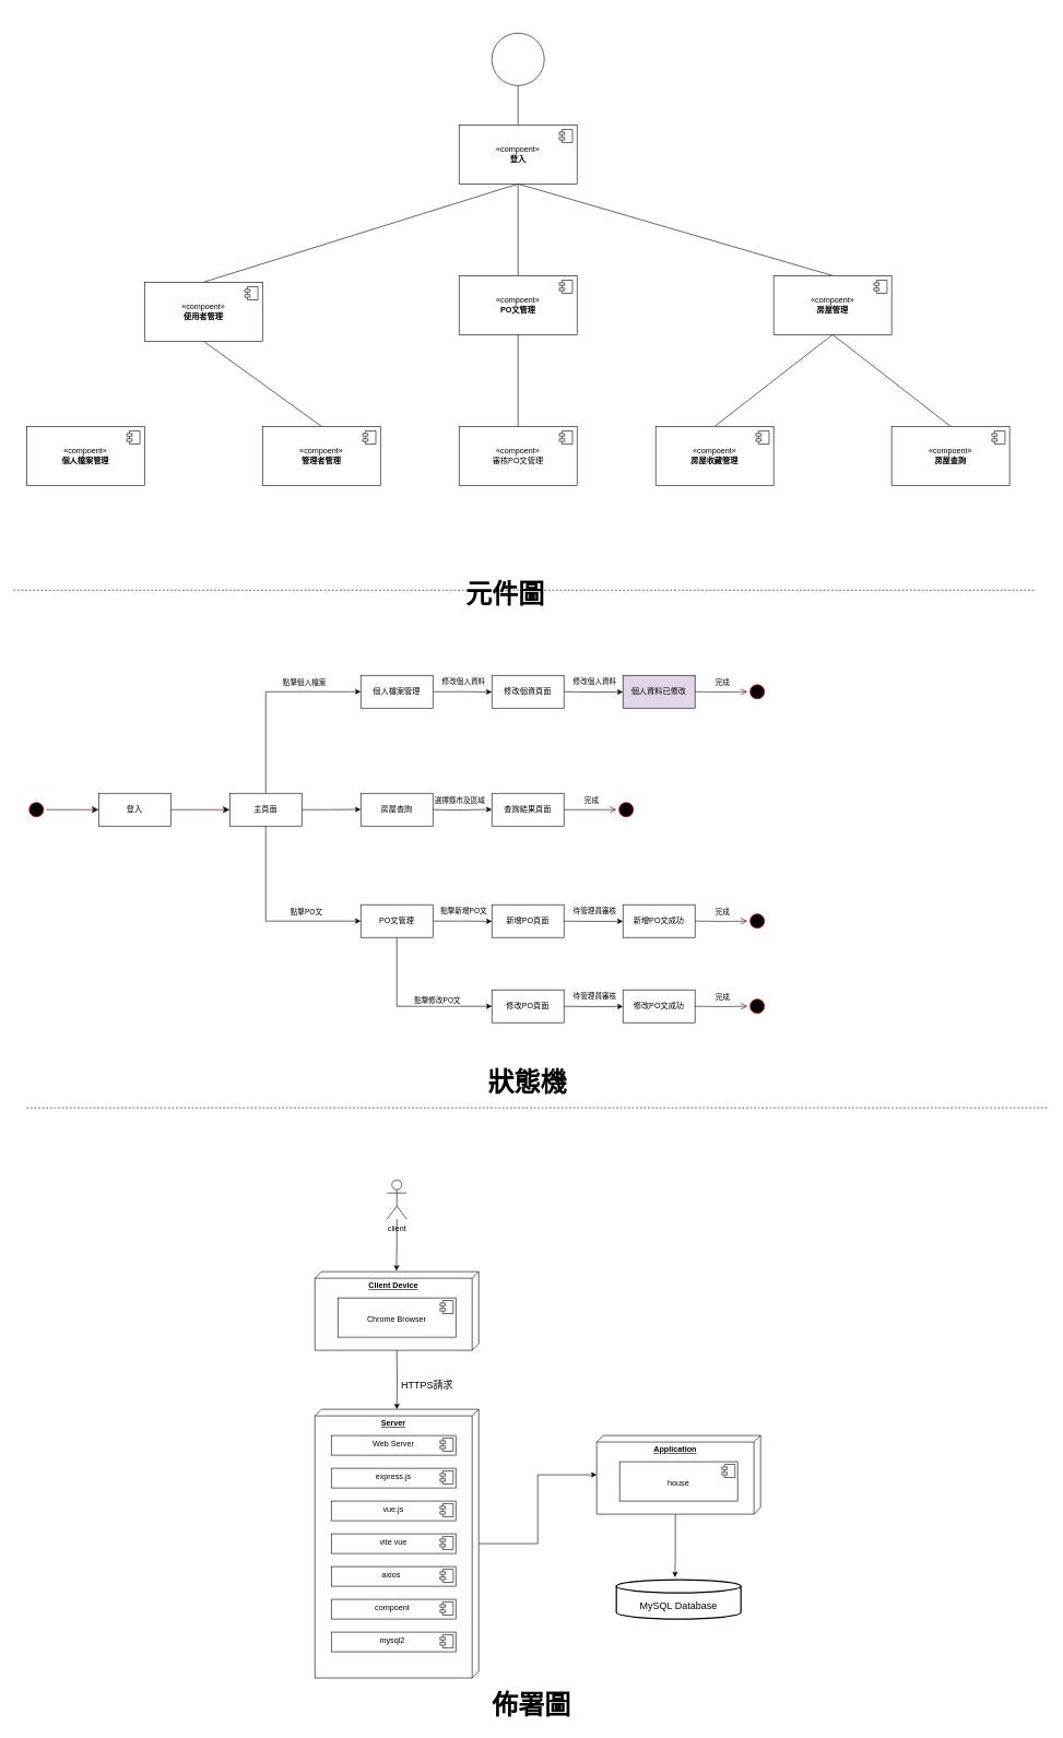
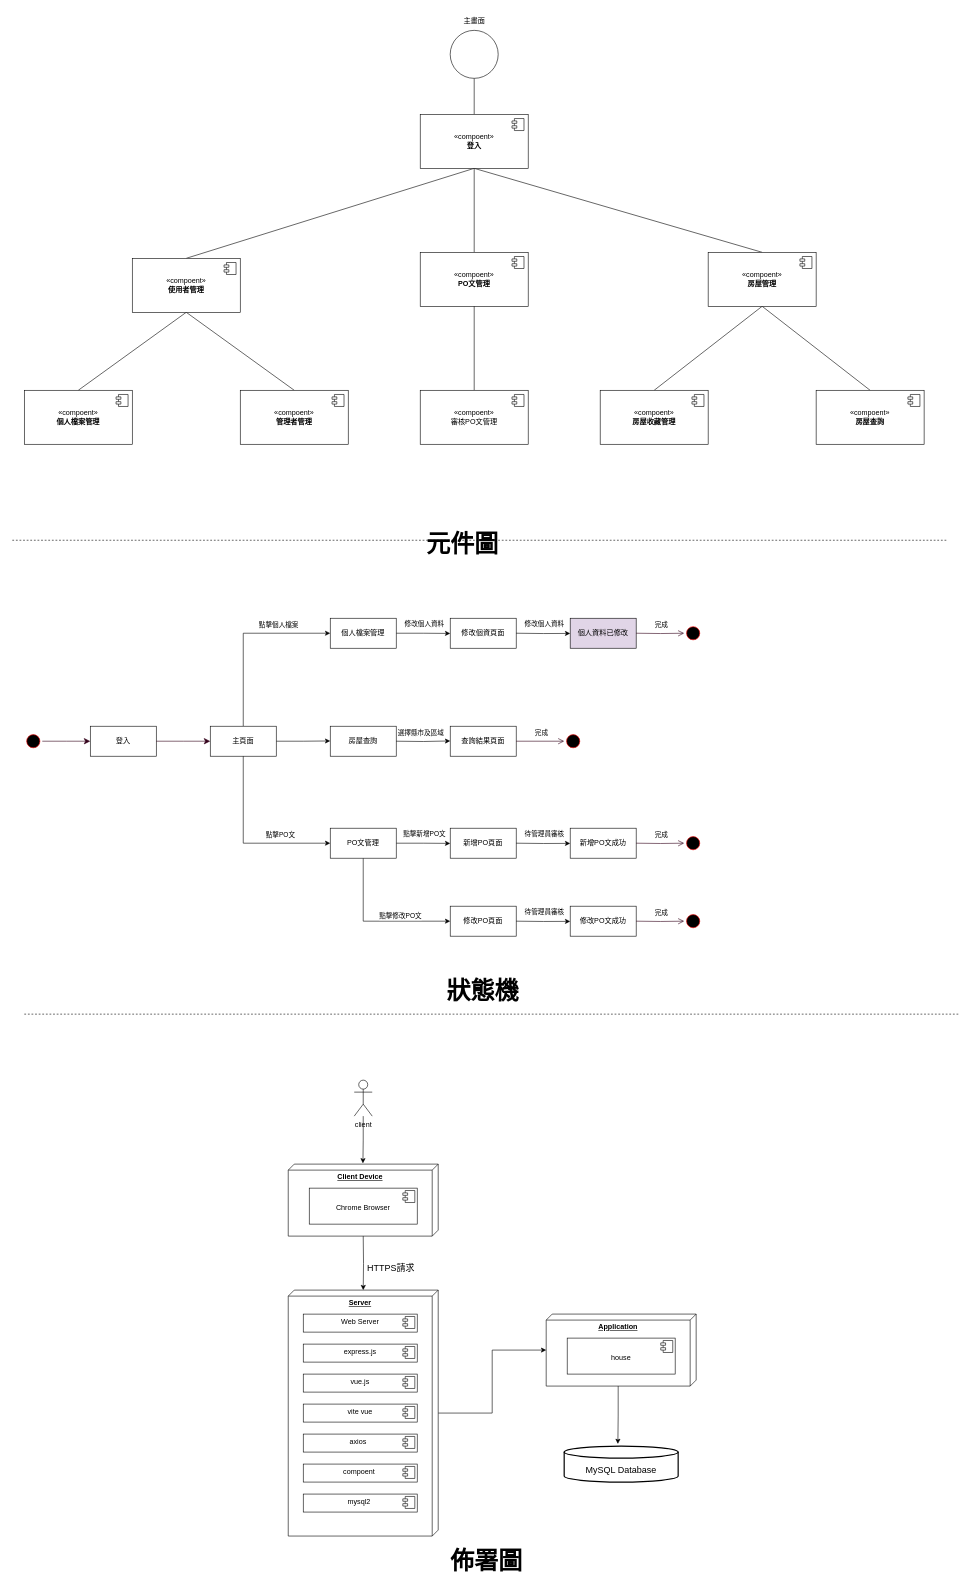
+ <mxCell id="30" value="主畫面" style="text;html=1;align=center;verticalAlign=middle;resizable=0;points=[];autosize=1;strokeColor=none;fillColor=none;" vertex="1" parent="1"><mxGeometry x="760" y="20" width="60" height="30" as="geometry" /></mxCell>
+ <mxCell id="11" style="rounded=0;orthogonalLoop=1;jettySize=auto;html=1;exitX=0.5;exitY=1;exitDx=0;exitDy=0;entryX=0.5;entryY=0;entryDx=0;entryDy=0;endArrow=none;endFill=0;" edge="1" parent="1" source="13" target="22"><mxGeometry relative="1" as="geometry" /></mxCell>
